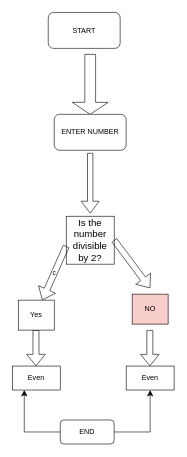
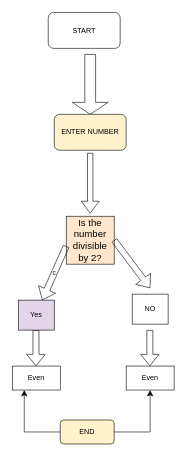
- <mxCell id="4" value="ENTER NUMBER" style="rounded=1;whiteSpace=wrap;html=1;" vertex="1" parent="1"><mxGeometry x="90" y="190" width="120" height="60" as="geometry" /></mxCell>
+ <mxCell id="4" value="ENTER NUMBER" style="rounded=1;whiteSpace=wrap;html=1;fillColor=#fff2cc;" vertex="1" parent="1"><mxGeometry x="90" y="190" width="120" height="60" as="geometry" /></mxCell>
- <mxCell id="6" value="&lt;span style=&quot;font-style: normal; font-variant-caps: normal; font-weight: 400; letter-spacing: normal; orphans: auto; text-align: start; text-indent: 0px; text-transform: none; white-space: normal; widows: auto; word-spacing: 0px; -webkit-text-stroke-width: 0px; text-decoration: none; caret-color: rgb(0, 0, 0); color: rgb(0, 0, 0); font-size: medium; float: none; display: inline !important;&quot;&gt;Is the number divisible by 2?&lt;/span&gt;" style="whiteSpace=wrap;html=1;aspect=fixed;" vertex="1" parent="1"><mxGeometry x="110" y="360" width="80" height="80" as="geometry" /></mxCell>
+ <mxCell id="6" value="&lt;span style=&quot;font-style: normal; font-variant-caps: normal; font-weight: 400; letter-spacing: normal; orphans: auto; text-align: start; text-indent: 0px; text-transform: none; white-space: normal; widows: auto; word-spacing: 0px; -webkit-text-stroke-width: 0px; text-decoration: none; caret-color: rgb(0, 0, 0); color: rgb(0, 0, 0); font-size: medium; float: none; display: inline !important;&quot;&gt;Is the number divisible by 2?&lt;/span&gt;" style="whiteSpace=wrap;html=1;aspect=fixed;fillColor=#ffe6cc;" vertex="1" parent="1"><mxGeometry x="110" y="360" width="80" height="80" as="geometry" /></mxCell>
- <mxCell id="13" value="NO" style="rounded=0;whiteSpace=wrap;html=1;fillColor=#f8cecc;" vertex="1" parent="1"><mxGeometry x="220" y="490" width="60" height="50" as="geometry" /></mxCell>
+ <mxCell id="13" value="NO" style="rounded=0;whiteSpace=wrap;html=1;" vertex="1" parent="1"><mxGeometry x="220" y="490" width="60" height="50" as="geometry" /></mxCell>
- <mxCell id="9" value="Yes" style="rounded=0;whiteSpace=wrap;html=1;" vertex="1" parent="1"><mxGeometry x="30" y="500" width="60" height="50" as="geometry" /></mxCell>
+ <mxCell id="9" value="Yes" style="rounded=0;whiteSpace=wrap;html=1;fillColor=#e1d5e7;" vertex="1" parent="1"><mxGeometry x="30" y="500" width="60" height="50" as="geometry" /></mxCell>
- <mxCell id="11" value="END" style="rounded=1;whiteSpace=wrap;html=1;" vertex="1" parent="1"><mxGeometry x="100" y="700" width="90" height="40" as="geometry" /></mxCell>
+ <mxCell id="11" value="END" style="rounded=1;whiteSpace=wrap;html=1;fillColor=#fff2cc;" vertex="1" parent="1"><mxGeometry x="100" y="700" width="90" height="40" as="geometry" /></mxCell>
